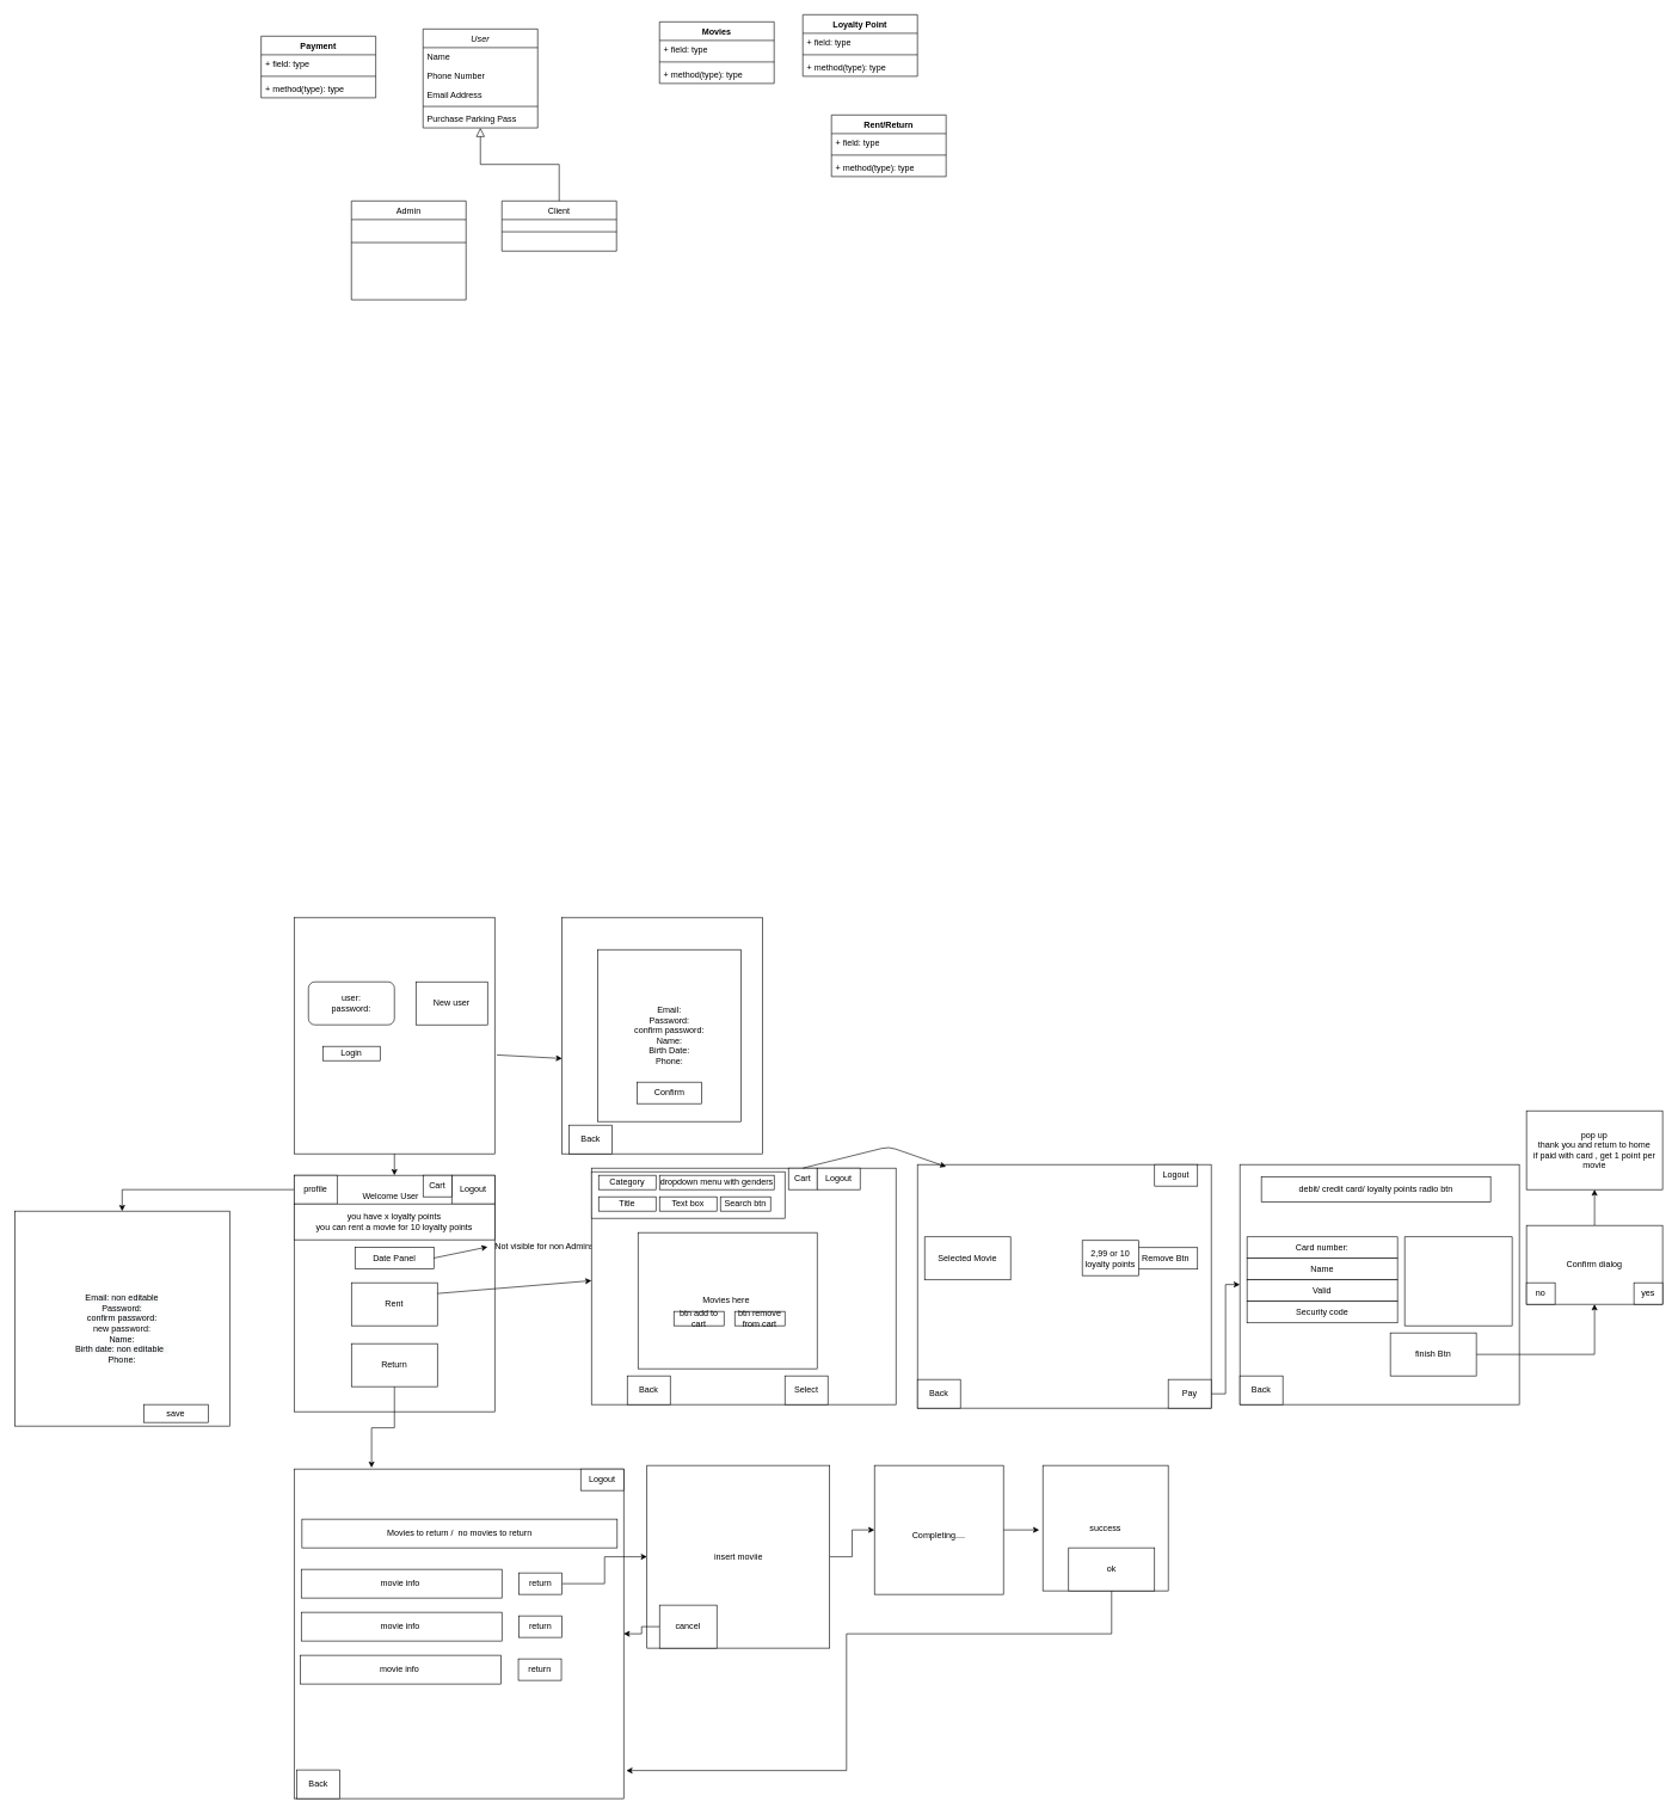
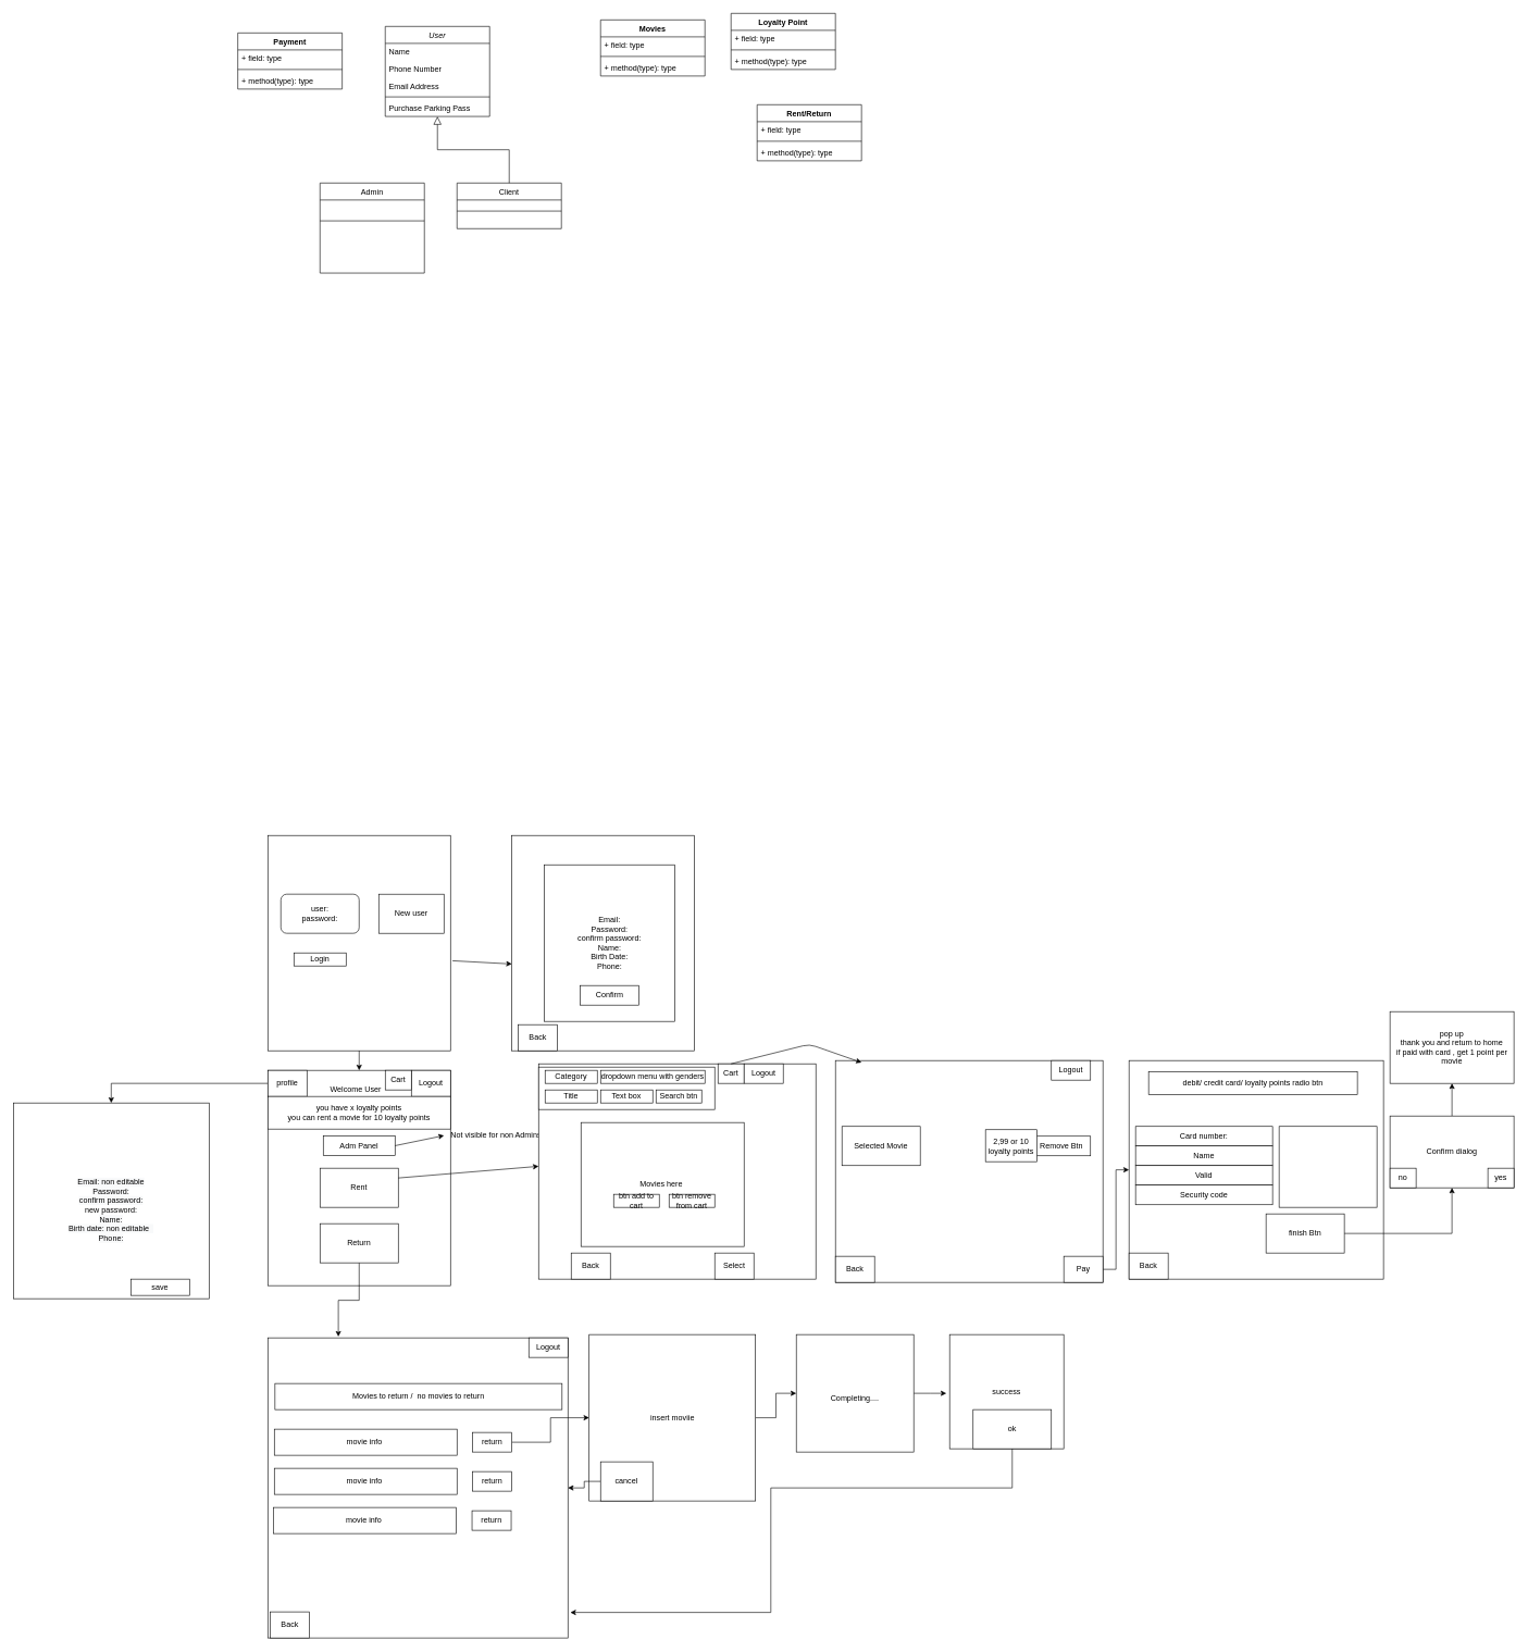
- <mxCell id="20" value="Date Panel" style="rounded=0;whiteSpace=wrap;html=1;" vertex="1" parent="1"><mxGeometry x="495" y="1740.5" width="110" height="30" as="geometry" /></mxCell>
+ <mxCell id="20" value="Adm Panel" style="rounded=0;whiteSpace=wrap;html=1;" vertex="1" parent="1"><mxGeometry x="495" y="1740.5" width="110" height="30" as="geometry" /></mxCell>
